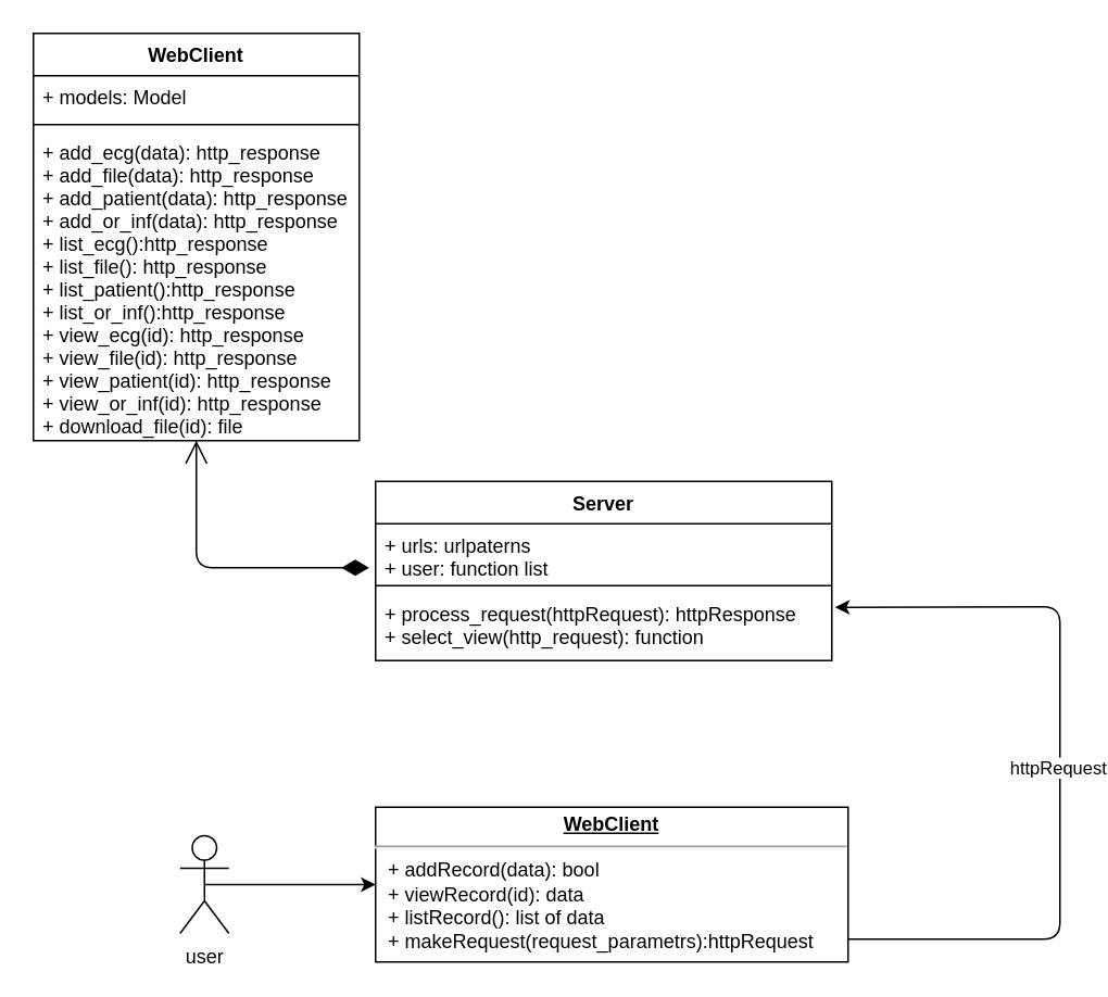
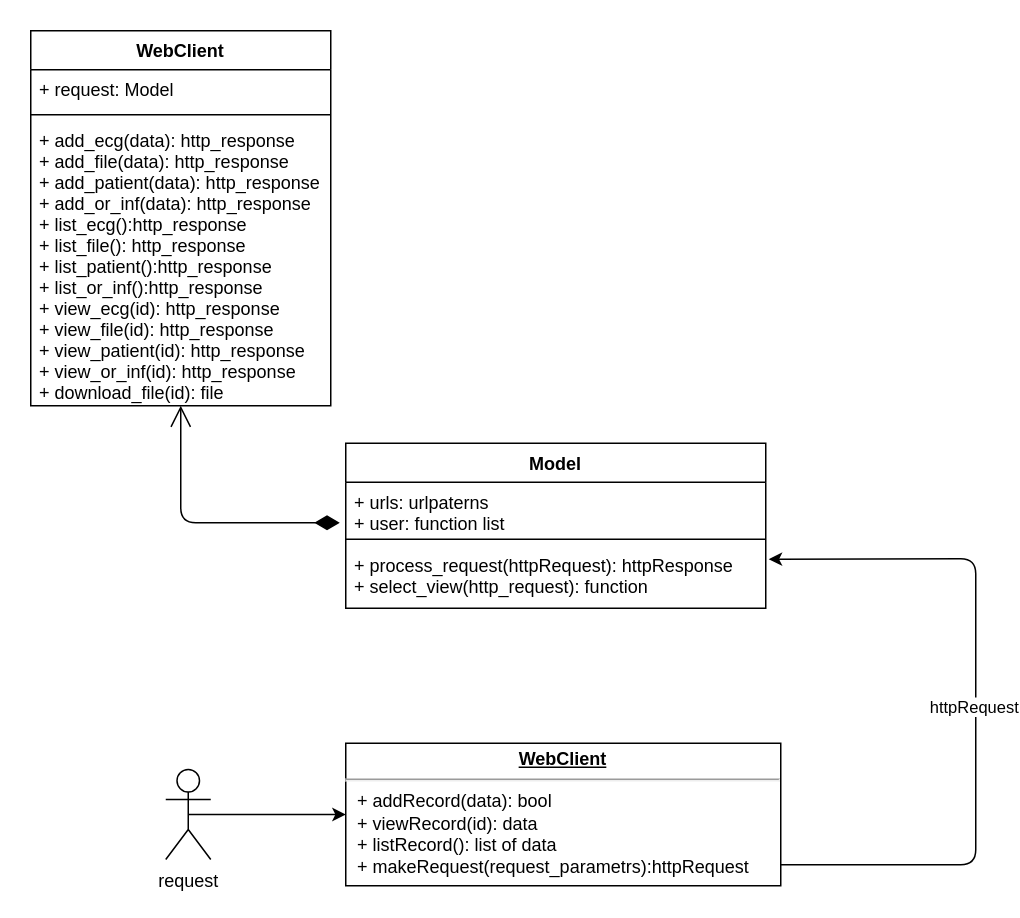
- <mxCell id="13" value="+ models: Model" style="text;strokeColor=none;fillColor=none;align=left;verticalAlign=top;spacingLeft=4;spacingRight=4;overflow=hidden;rotatable=0;points=[[0,0.5],[1,0.5]];portConstraint=eastwest;" vertex="1" parent="12"><mxGeometry y="26" width="200" height="26" as="geometry" /></mxCell>
+ <mxCell id="13" value="+ request: Model" style="text;strokeColor=none;fillColor=none;align=left;verticalAlign=top;spacingLeft=4;spacingRight=4;overflow=hidden;rotatable=0;points=[[0,0.5],[1,0.5]];portConstraint=eastwest;" vertex="1" parent="12"><mxGeometry y="26" width="200" height="26" as="geometry" /></mxCell>
- <mxCell id="5" value="Server" style="swimlane;fontStyle=1;align=center;verticalAlign=top;childLayout=stackLayout;horizontal=1;startSize=26;horizontalStack=0;resizeParent=1;resizeParentMax=0;resizeLast=0;collapsible=1;marginBottom=0;" vertex="1" parent="1"><mxGeometry x="230" y="295" width="280" height="110" as="geometry" /></mxCell>
+ <mxCell id="5" value="Model" style="swimlane;fontStyle=1;align=center;verticalAlign=top;childLayout=stackLayout;horizontal=1;startSize=26;horizontalStack=0;resizeParent=1;resizeParentMax=0;resizeLast=0;collapsible=1;marginBottom=0;" vertex="1" parent="1"><mxGeometry x="230" y="295" width="280" height="110" as="geometry" /></mxCell>
- <mxCell id="3" value="&lt;div&gt;user&lt;/div&gt;" style="shape=umlActor;verticalLabelPosition=bottom;verticalAlign=top;html=1;outlineConnect=0;" vertex="1" parent="1"><mxGeometry x="110" y="512.5" width="30" height="60" as="geometry" /></mxCell>
+ <mxCell id="3" value="&lt;div&gt;request&lt;/div&gt;" style="shape=umlActor;verticalLabelPosition=bottom;verticalAlign=top;html=1;outlineConnect=0;" vertex="1" parent="1"><mxGeometry x="110" y="512.5" width="30" height="60" as="geometry" /></mxCell>
